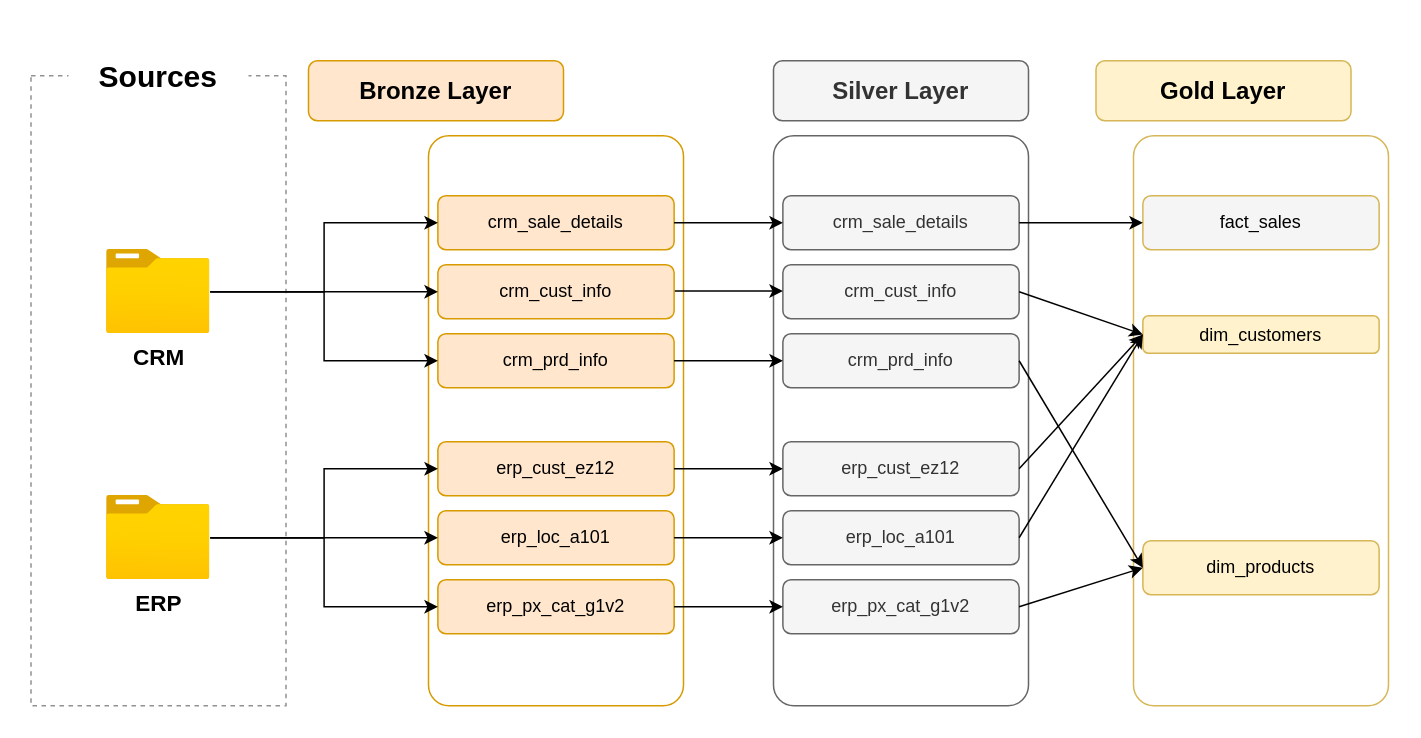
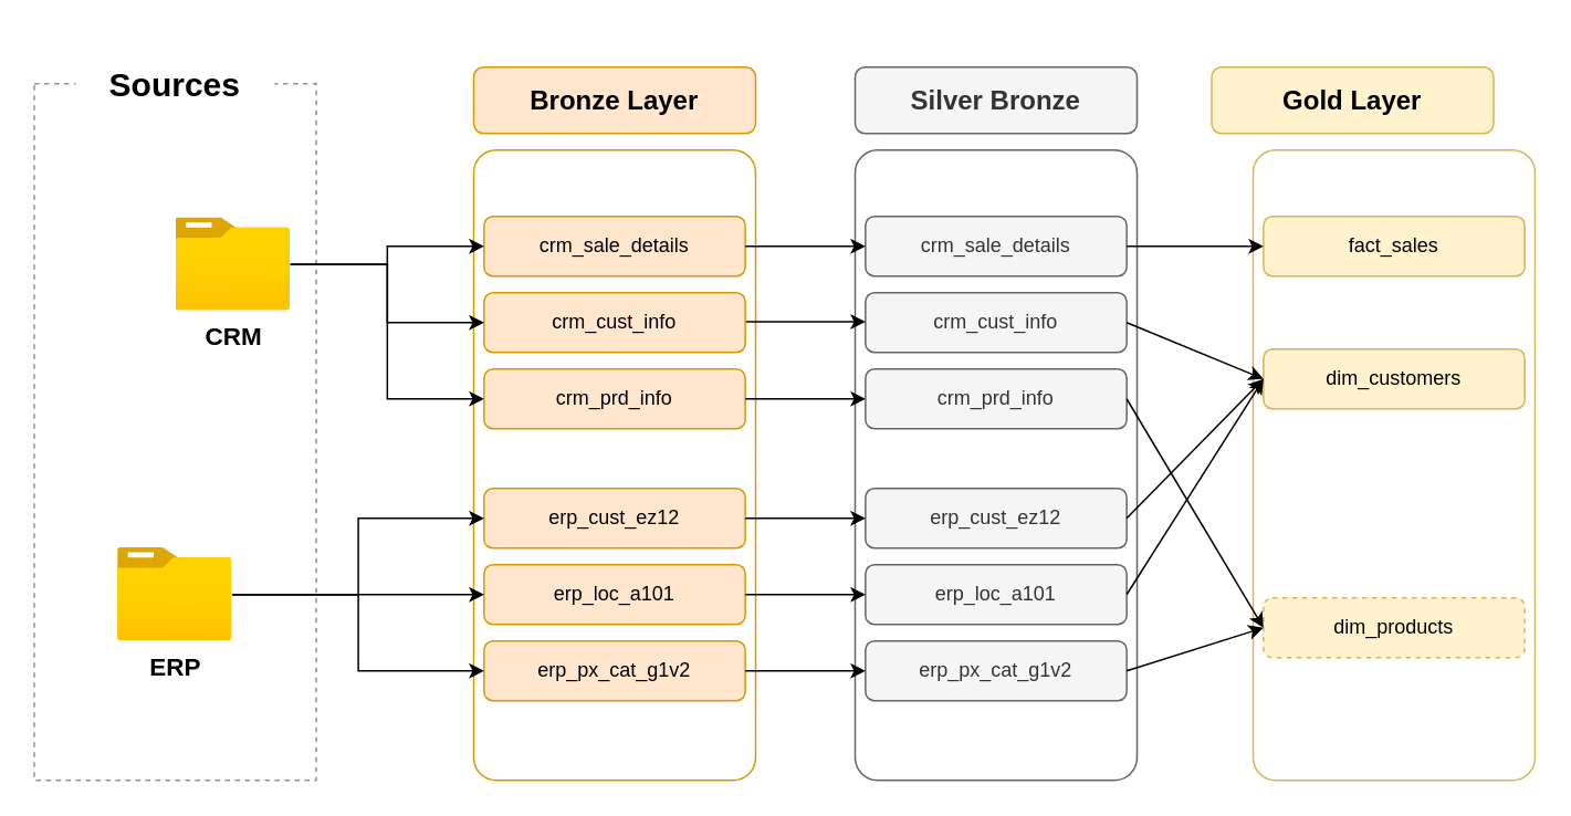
- <mxCell id="7" value="&lt;font style=&quot;font-size: 16px;&quot;&gt;&lt;b style=&quot;&quot;&gt;Bronze Layer&lt;/b&gt;&lt;/font&gt;" style="rounded=1;whiteSpace=wrap;html=1;fillColor=#ffe6cc;strokeColor=#d79b00;" parent="1" vertex="1"><mxGeometry x="205" y="40" width="170" height="40" as="geometry" /></mxCell>
+ <mxCell id="7" value="&lt;font style=&quot;font-size: 16px;&quot;&gt;&lt;b style=&quot;&quot;&gt;Bronze Layer&lt;/b&gt;&lt;/font&gt;" style="rounded=1;whiteSpace=wrap;html=1;fillColor=#ffe6cc;strokeColor=#d79b00;" parent="1" vertex="1"><mxGeometry x="285" y="40" width="170" height="40" as="geometry" /></mxCell>
- <mxCell id="15" value="&lt;font style=&quot;font-size: 16px;&quot;&gt;&lt;b style=&quot;&quot;&gt;Silver Layer&lt;/b&gt;&lt;/font&gt;" style="rounded=1;whiteSpace=wrap;html=1;fillColor=#f5f5f5;strokeColor=#666666;fontColor=#333333;" parent="1" vertex="1"><mxGeometry x="515" y="40" width="170" height="40" as="geometry" /></mxCell>
+ <mxCell id="15" value="&lt;font style=&quot;font-size: 16px;&quot;&gt;&lt;b style=&quot;&quot;&gt;Silver Bronze&lt;/b&gt;&lt;/font&gt;" style="rounded=1;whiteSpace=wrap;html=1;fillColor=#f5f5f5;strokeColor=#666666;fontColor=#333333;" parent="1" vertex="1"><mxGeometry x="515" y="40" width="170" height="40" as="geometry" /></mxCell>
- <mxCell id="36" value="&lt;font&gt;fact_sales&lt;/font&gt;" style="rounded=1;whiteSpace=wrap;html=1;fillColor=#f5f5f5;strokeColor=#d6b656;" vertex="1" parent="1"><mxGeometry x="761.25" y="130" width="157.5" height="36" as="geometry" /></mxCell>
+ <mxCell id="36" value="&lt;font&gt;fact_sales&lt;/font&gt;" style="rounded=1;whiteSpace=wrap;html=1;fillColor=#fff2cc;strokeColor=#d6b656;" vertex="1" parent="1"><mxGeometry x="761.25" y="130" width="157.5" height="36" as="geometry" /></mxCell>
- <mxCell id="4" value="&lt;b&gt;&lt;font style=&quot;font-size: 15px;&quot;&gt;CRM&lt;/font&gt;&lt;/b&gt;" style="image;aspect=fixed;html=1;points=[];align=center;fontSize=12;image=img/lib/azure2/general/Folder_Blank.svg;" parent="1" vertex="1"><mxGeometry x="70.5" y="166" width="69" height="56.0" as="geometry" /></mxCell>
+ <mxCell id="4" value="&lt;b&gt;&lt;font style=&quot;font-size: 15px;&quot;&gt;CRM&lt;/font&gt;&lt;/b&gt;" style="image;aspect=fixed;html=1;points=[];align=center;fontSize=12;image=img/lib/azure2/general/Folder_Blank.svg;" parent="1" vertex="1"><mxGeometry x="105.5" y="131" width="69" height="56.0" as="geometry" /></mxCell>
- <mxCell id="37" value="&lt;font&gt;dim_customers&lt;/font&gt;" style="rounded=1;whiteSpace=wrap;html=1;fillColor=#fff2cc;strokeColor=#d6b656;" vertex="1" parent="1"><mxGeometry x="761.25" y="210" width="157.5" height="25" as="geometry" /></mxCell>
+ <mxCell id="37" value="&lt;font&gt;dim_customers&lt;/font&gt;" style="rounded=1;whiteSpace=wrap;html=1;fillColor=#fff2cc;strokeColor=#d6b656;" vertex="1" parent="1"><mxGeometry x="761.25" y="210" width="157.5" height="36" as="geometry" /></mxCell>
- <mxCell id="38" value="&lt;font&gt;dim_products&lt;/font&gt;" style="rounded=1;whiteSpace=wrap;html=1;fillColor=#fff2cc;strokeColor=#d6b656;" vertex="1" parent="1"><mxGeometry x="761.25" y="360" width="157.5" height="36" as="geometry" /></mxCell>
+ <mxCell id="38" value="&lt;font&gt;dim_products&lt;/font&gt;" style="rounded=1;whiteSpace=wrap;html=1;fillColor=#fff2cc;strokeColor=#d6b656;dashed=1;" vertex="1" parent="1"><mxGeometry x="761.25" y="360" width="157.5" height="36" as="geometry" /></mxCell>
